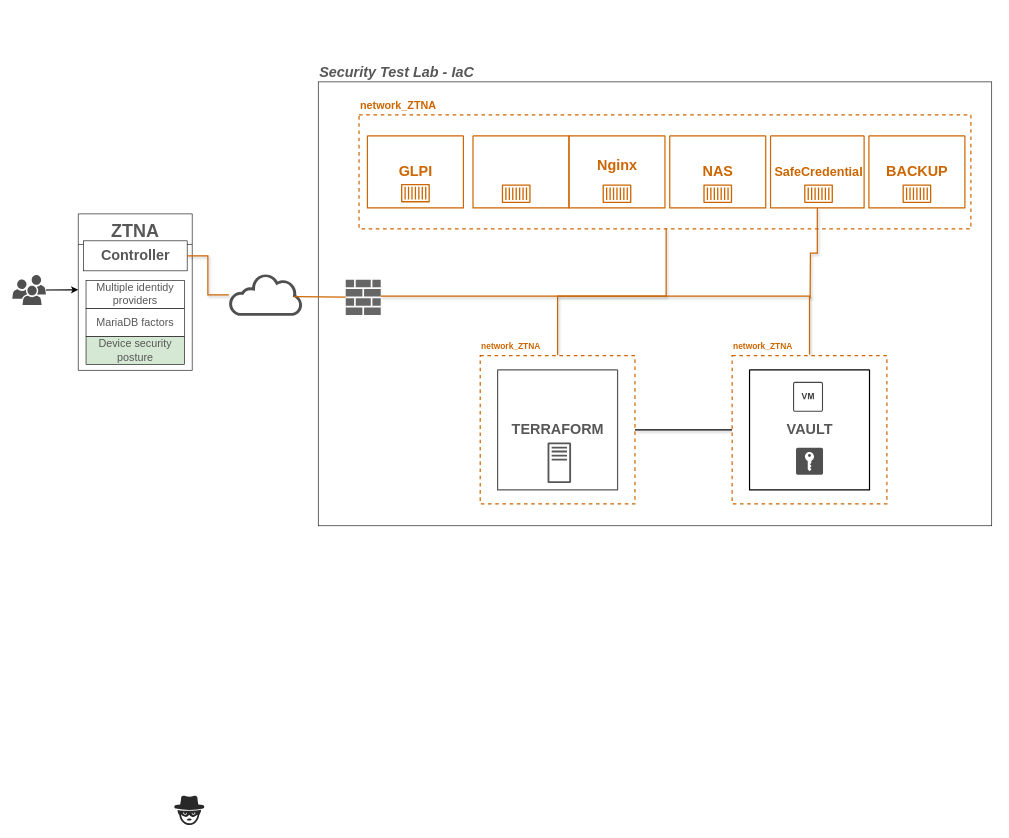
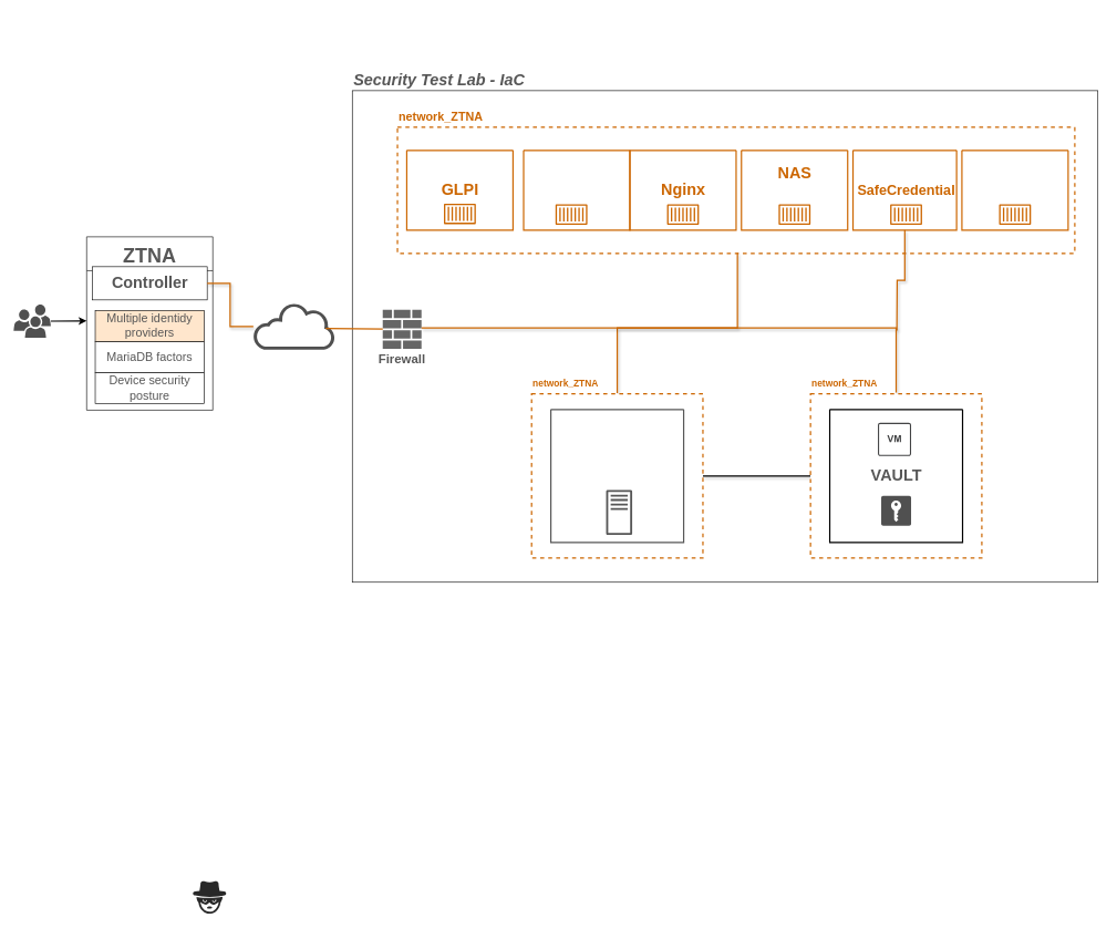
- <mxCell id="17" value="&lt;span style=&quot;font-size: 24px;&quot;&gt;&lt;b&gt;Nginx&lt;/b&gt;&lt;/span&gt;" style="text;html=1;align=center;verticalAlign=middle;resizable=0;points=[];autosize=1;strokeColor=none;fillColor=none;fontColor=#CC6600;" vertex="1" parent="16"><mxGeometry x="35" y="30" width="90" height="40" as="geometry" /></mxCell>
+ <mxCell id="17" value="&lt;span style=&quot;font-size: 24px;&quot;&gt;&lt;b&gt;Nginx&lt;/b&gt;&lt;/span&gt;" style="text;html=1;align=center;verticalAlign=middle;resizable=0;points=[];autosize=1;strokeColor=none;fillColor=none;fontColor=#CC6600;" vertex="1" parent="16"><mxGeometry x="35" y="40" width="90" height="40" as="geometry" /></mxCell>
- <mxCell id="20" value="&lt;span style=&quot;font-size: 24px;&quot;&gt;&lt;b&gt;NAS&lt;/b&gt;&lt;/span&gt;" style="text;html=1;align=center;verticalAlign=middle;resizable=0;points=[];autosize=1;strokeColor=none;fillColor=none;fontColor=#CC6600;" vertex="1" parent="19"><mxGeometry x="45" y="40" width="70" height="40" as="geometry" /></mxCell>
+ <mxCell id="20" value="&lt;span style=&quot;font-size: 24px;&quot;&gt;&lt;b&gt;NAS&lt;/b&gt;&lt;/span&gt;" style="text;html=1;align=center;verticalAlign=middle;resizable=0;points=[];autosize=1;strokeColor=none;fillColor=none;fontColor=#CC6600;" vertex="1" parent="19"><mxGeometry x="45" y="15" width="70" height="40" as="geometry" /></mxCell>
- <mxCell id="26" value="&lt;span style=&quot;font-size: 24px;&quot;&gt;&lt;b&gt;&lt;font&gt;BACKUP&lt;/font&gt;&lt;/b&gt;&lt;/span&gt;" style="text;html=1;align=center;verticalAlign=middle;resizable=0;points=[];autosize=1;strokeColor=none;fillColor=none;fontColor=#CC6600;" vertex="1" parent="25"><mxGeometry x="15" y="40" width="130" height="40" as="geometry" /></mxCell>
- <mxCell id="36" value="&lt;font color=&quot;#575757&quot; style=&quot;font-size: 18px;&quot;&gt;Multiple identidy providers&lt;/font&gt;" style="whiteSpace=wrap;html=1;treeFolding=1;treeMoving=1;newEdgeStyle={&quot;edgeStyle&quot;:&quot;elbowEdgeStyle&quot;,&quot;startArrow&quot;:&quot;none&quot;,&quot;endArrow&quot;:&quot;none&quot;};" vertex="1" parent="33"><mxGeometry x="-13.12" width="164" height="46.667" as="geometry" /></mxCell>
+ <mxCell id="36" value="&lt;font color=&quot;#575757&quot; style=&quot;font-size: 18px;&quot;&gt;Multiple identidy providers&lt;/font&gt;" style="whiteSpace=wrap;html=1;treeFolding=1;treeMoving=1;newEdgeStyle={&quot;edgeStyle&quot;:&quot;elbowEdgeStyle&quot;,&quot;startArrow&quot;:&quot;none&quot;,&quot;endArrow&quot;:&quot;none&quot;};fillColor=#ffe6cc;" vertex="1" parent="33"><mxGeometry x="-13.12" width="164" height="46.667" as="geometry" /></mxCell>
+ <mxCell id="11" value="&lt;font color=&quot;#575757&quot; style=&quot;font-size: 19px;&quot;&gt;Firewall&lt;/font&gt;" style="text;html=1;strokeColor=none;fillColor=none;align=center;verticalAlign=middle;whiteSpace=wrap;rounded=0;fontStyle=1" vertex="1" parent="9"><mxGeometry y="58.5" width="70" height="30" as="geometry" /></mxCell>
- <mxCell id="34" value="&lt;font color=&quot;#575757&quot; style=&quot;font-size: 18px;&quot;&gt;Device security posture&lt;/font&gt;" style="whiteSpace=wrap;html=1;treeFolding=1;treeMoving=1;newEdgeStyle={&quot;edgeStyle&quot;:&quot;elbowEdgeStyle&quot;,&quot;startArrow&quot;:&quot;none&quot;,&quot;endArrow&quot;:&quot;none&quot;};fillColor=#d5e8d4;" vertex="1" parent="33"><mxGeometry x="-13.12" y="93.333" width="164" height="46.667" as="geometry" /></mxCell>
+ <mxCell id="34" value="&lt;font color=&quot;#575757&quot; style=&quot;font-size: 18px;&quot;&gt;Device security posture&lt;/font&gt;" style="whiteSpace=wrap;html=1;treeFolding=1;treeMoving=1;newEdgeStyle={&quot;edgeStyle&quot;:&quot;elbowEdgeStyle&quot;,&quot;startArrow&quot;:&quot;none&quot;,&quot;endArrow&quot;:&quot;none&quot;};" vertex="1" parent="33"><mxGeometry x="-13.12" y="93.333" width="164" height="46.667" as="geometry" /></mxCell>
- <mxCell id="43" value="&lt;b&gt;&lt;font style=&quot;font-size: 24px;&quot;&gt;TERRAFORM&lt;/font&gt;&lt;/b&gt;" style="text;html=1;align=center;verticalAlign=middle;resizable=0;points=[];autosize=1;strokeColor=none;fillColor=none;fontColor=#575757;" vertex="1" parent="42"><mxGeometry x="10" y="80" width="180" height="40" as="geometry" /></mxCell>
